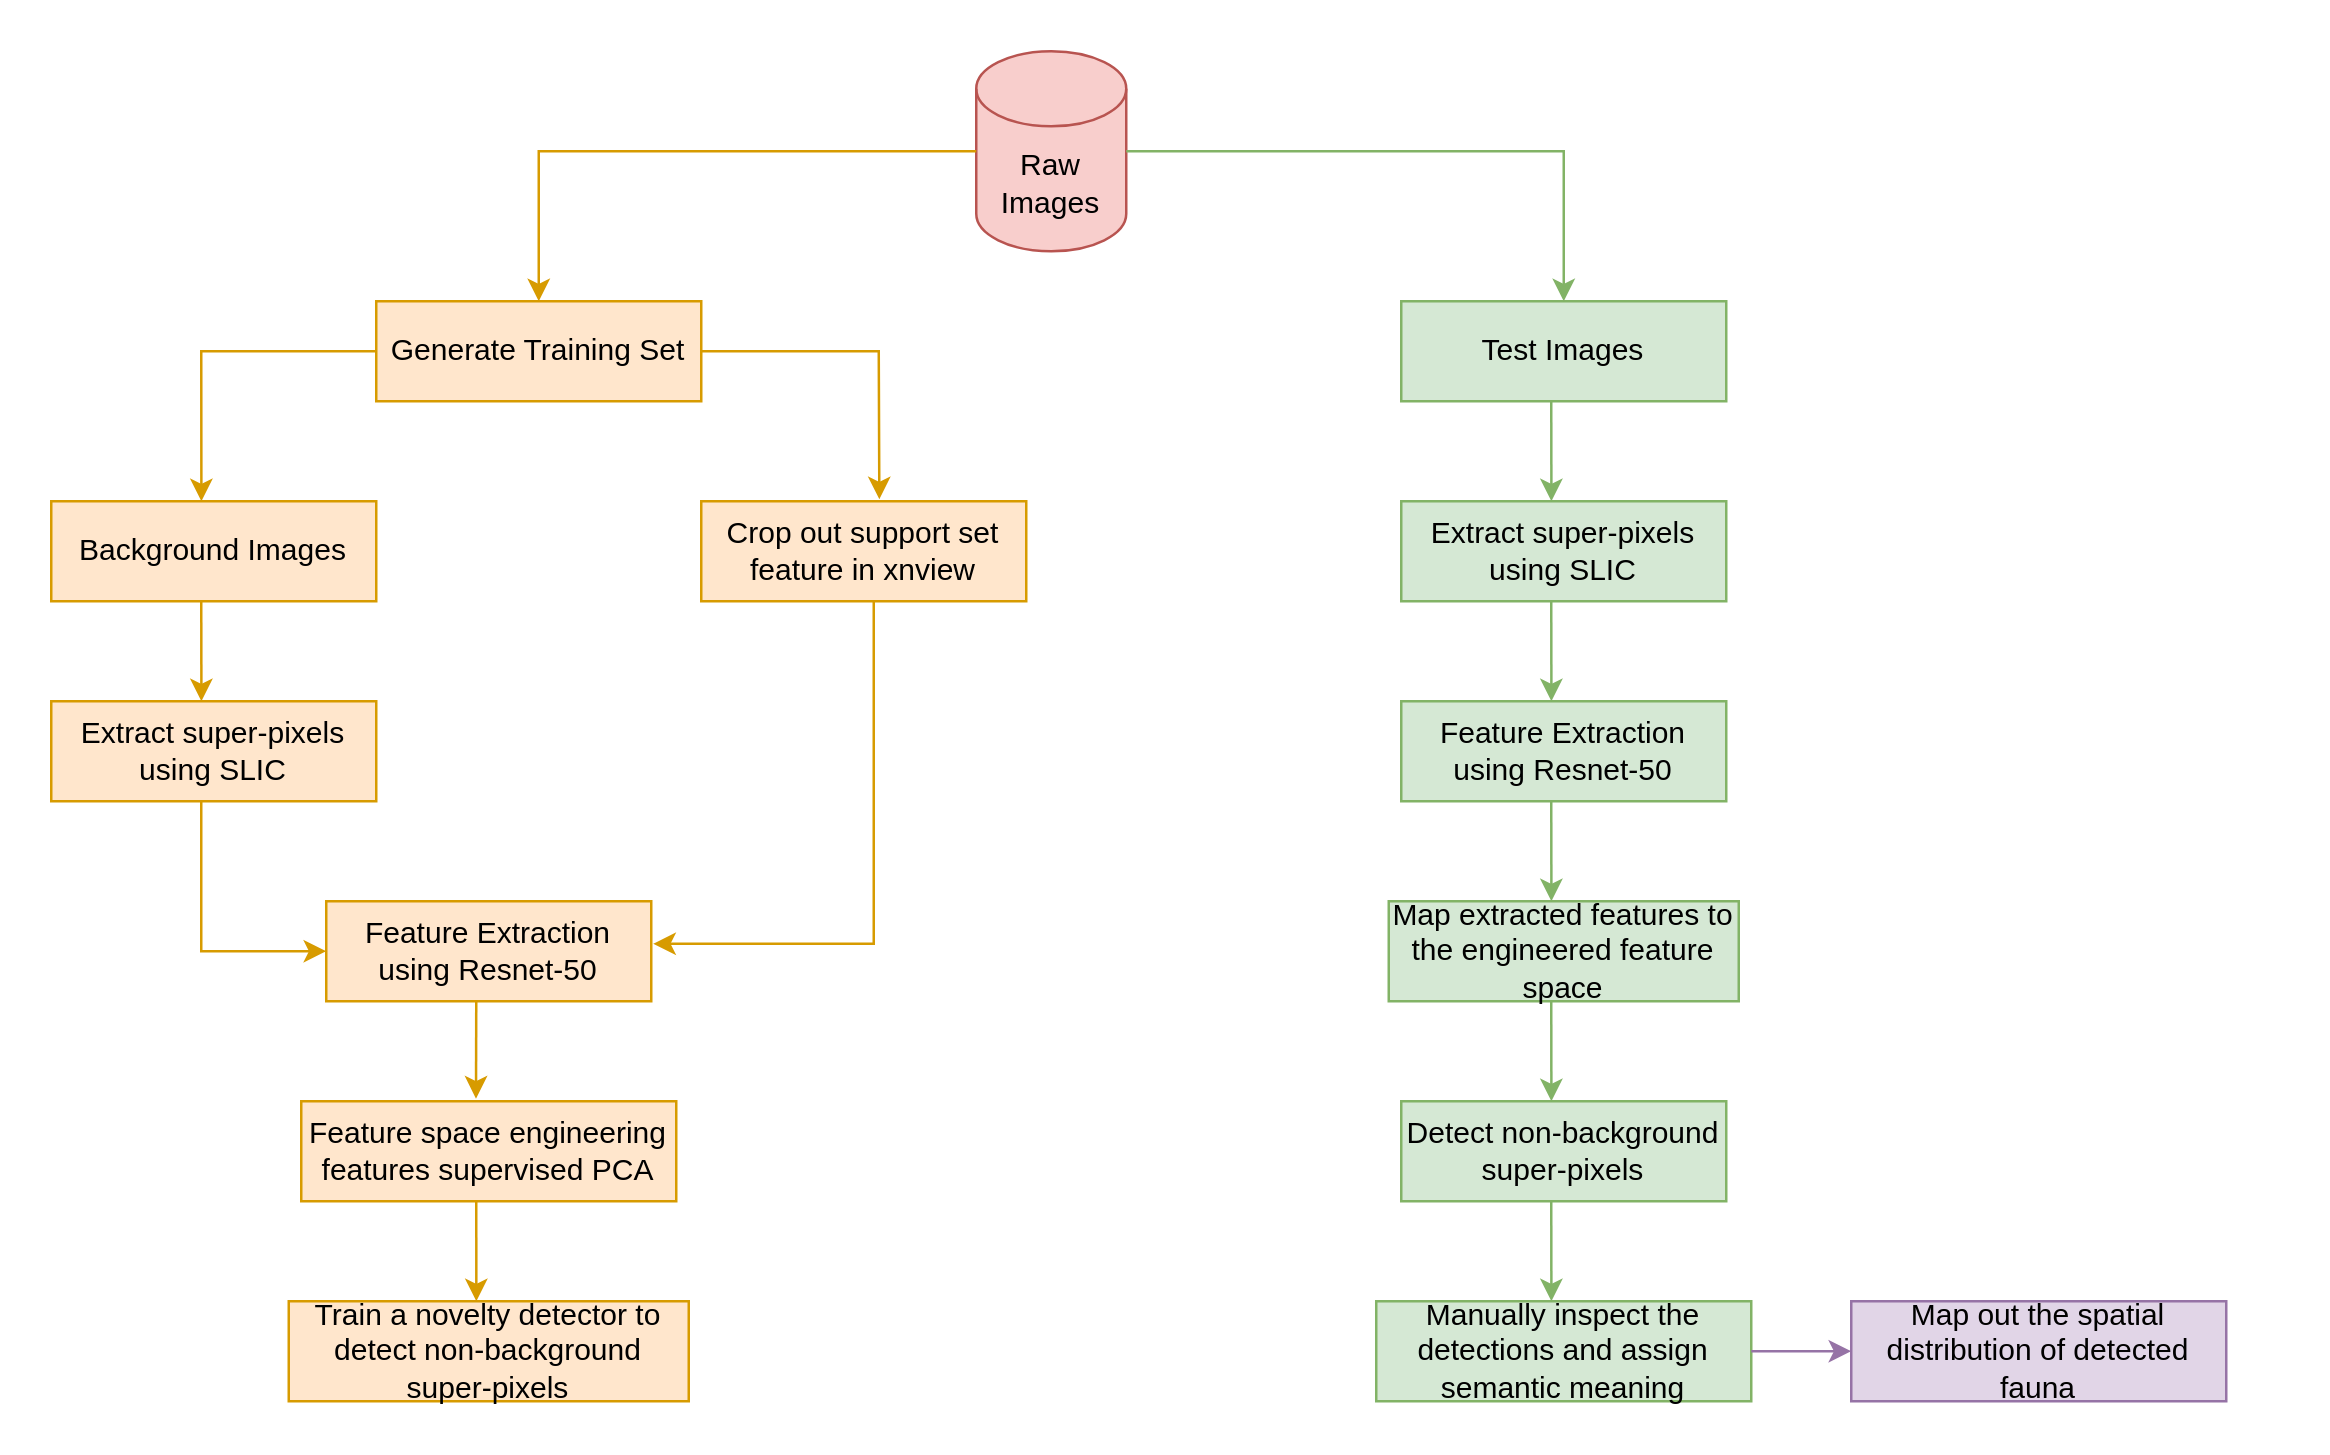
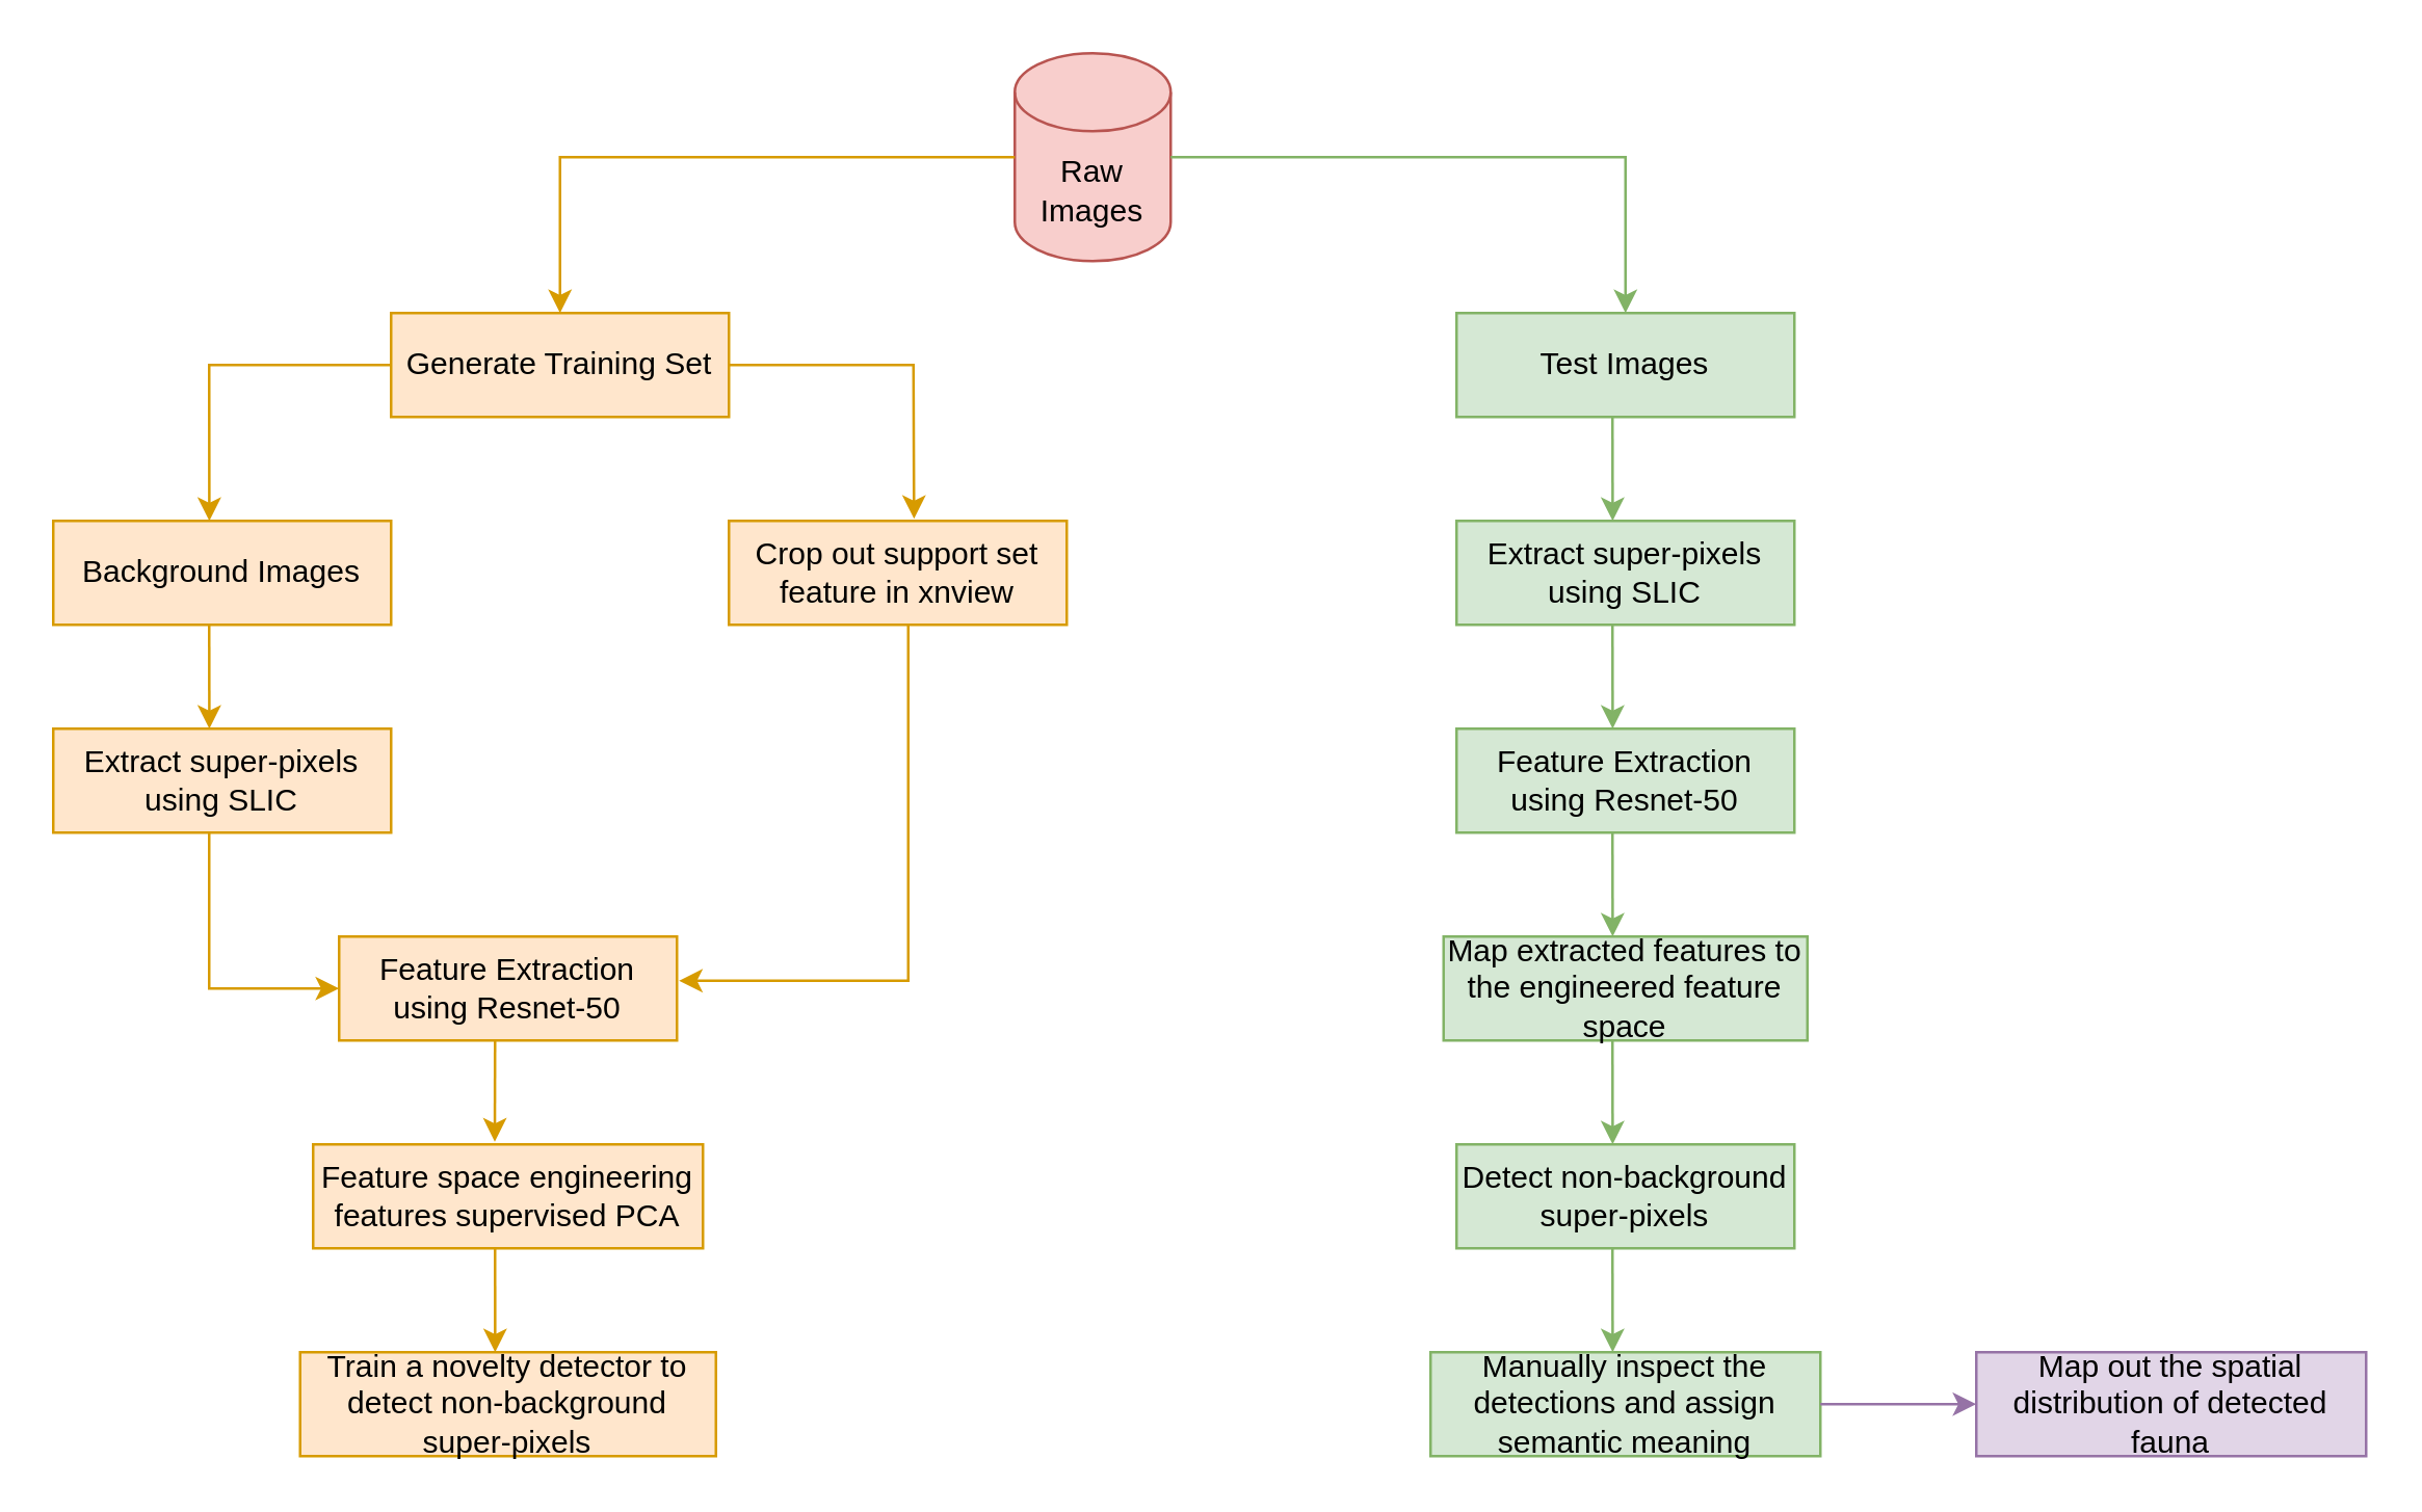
- <mxCell id="16" value="Map out the spatial distribution of detected fauna" style="rounded=0;whiteSpace=wrap;html=1;fillColor=#e1d5e7;strokeColor=#9673a6;" vertex="1" parent="1"><mxGeometry x="740" y="520" width="150" height="40" as="geometry" /></mxCell>
+ <mxCell id="16" value="Map out the spatial distribution of detected fauna" style="rounded=0;whiteSpace=wrap;html=1;fillColor=#e1d5e7;strokeColor=#9673a6;" vertex="1" parent="1"><mxGeometry x="760" y="520" width="150" height="40" as="geometry" /></mxCell>
